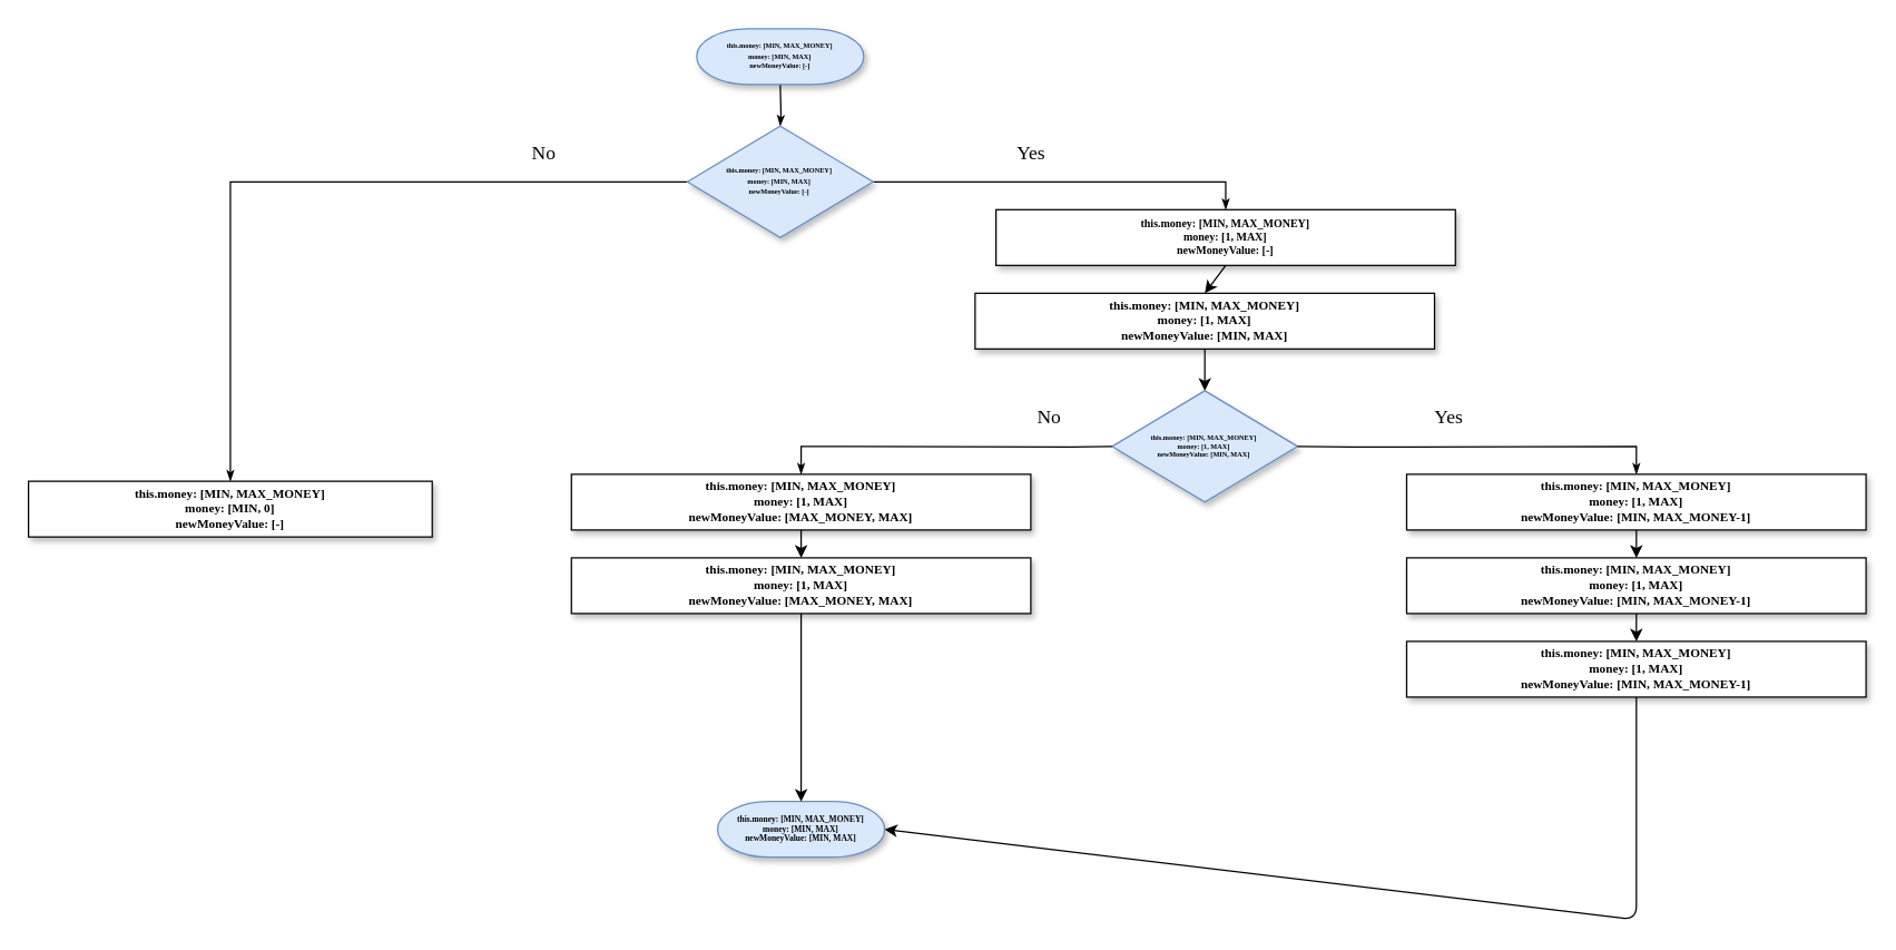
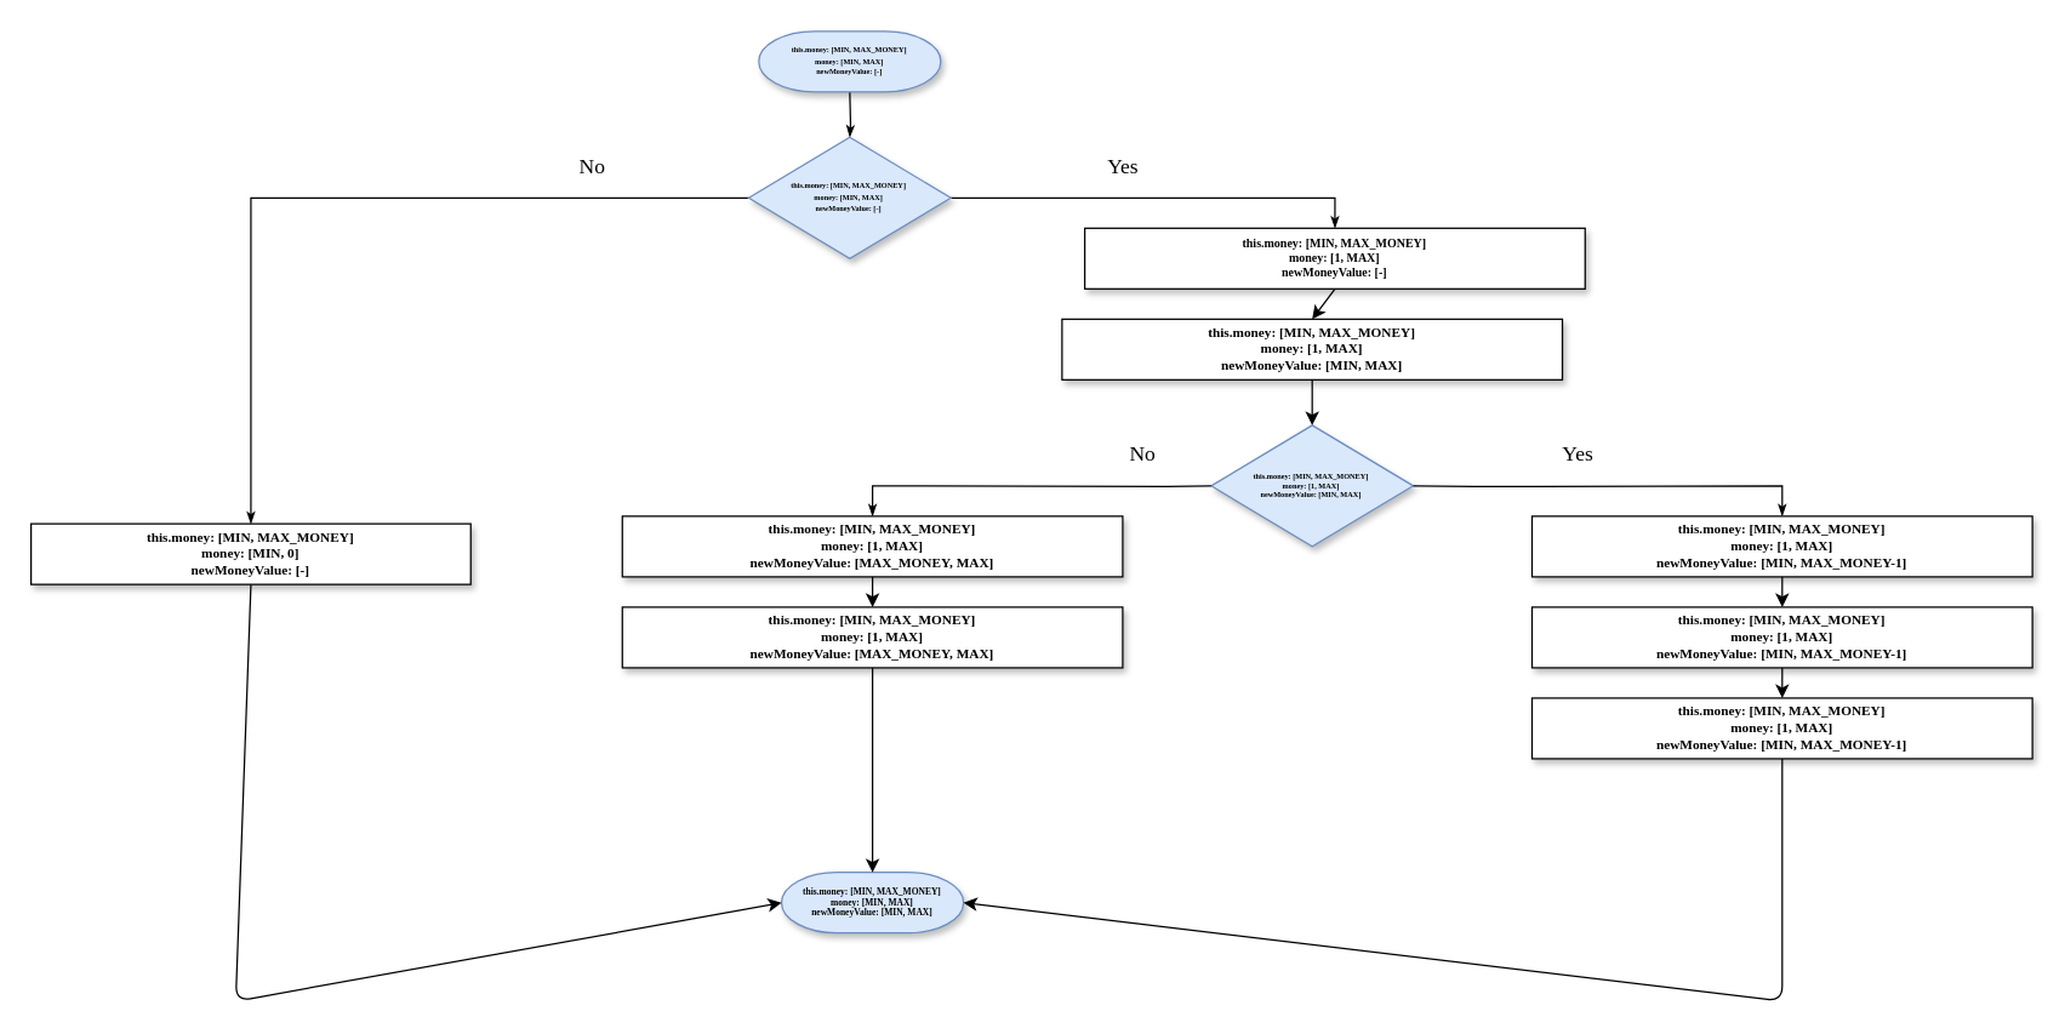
+ <mxCell id="10" value="" style="endArrow=classic;html=1;fontSize=14;entryX=0;entryY=0.5;entryDx=0;entryDy=0;exitX=0.5;exitY=1;exitDx=0;exitDy=0;entryPerimeter=0;" parent="1" source="12" target="9" edge="1"><mxGeometry width="50" height="50" relative="1" as="geometry"><mxPoint x="260" y="430" as="sourcePoint" /><mxPoint x="500" y="430" as="targetPoint" /><Array as="points"><mxPoint x="155" y="660" /></Array></mxGeometry></mxCell>
